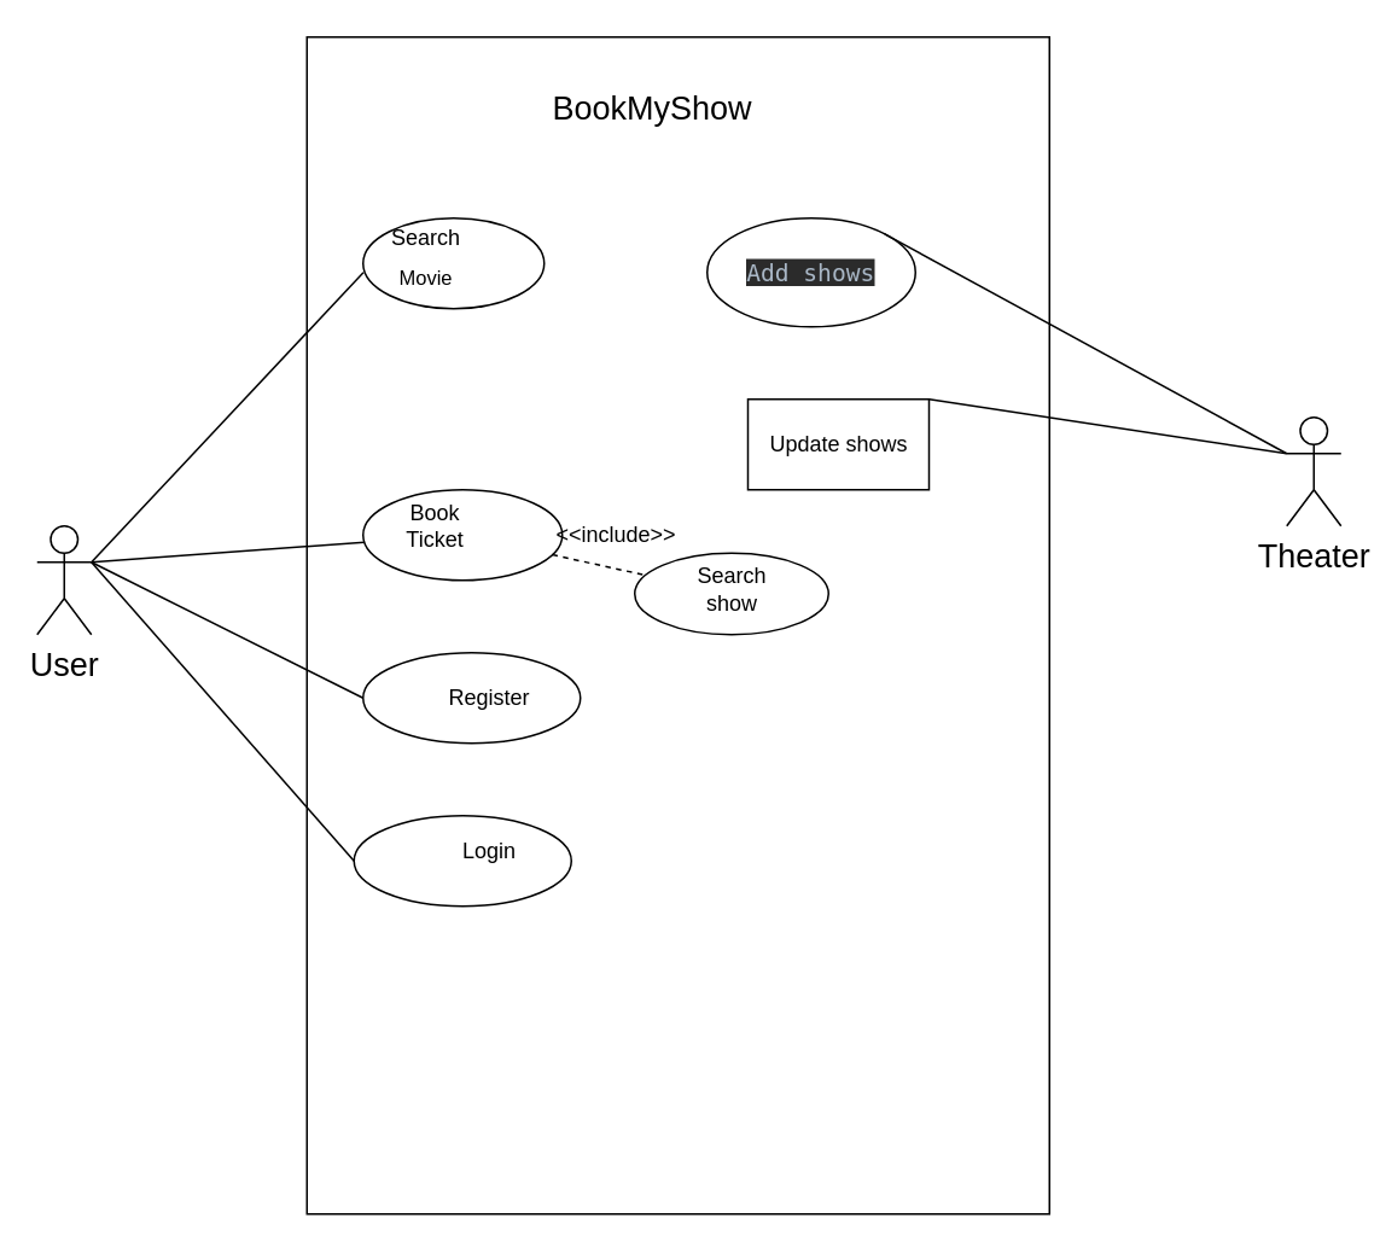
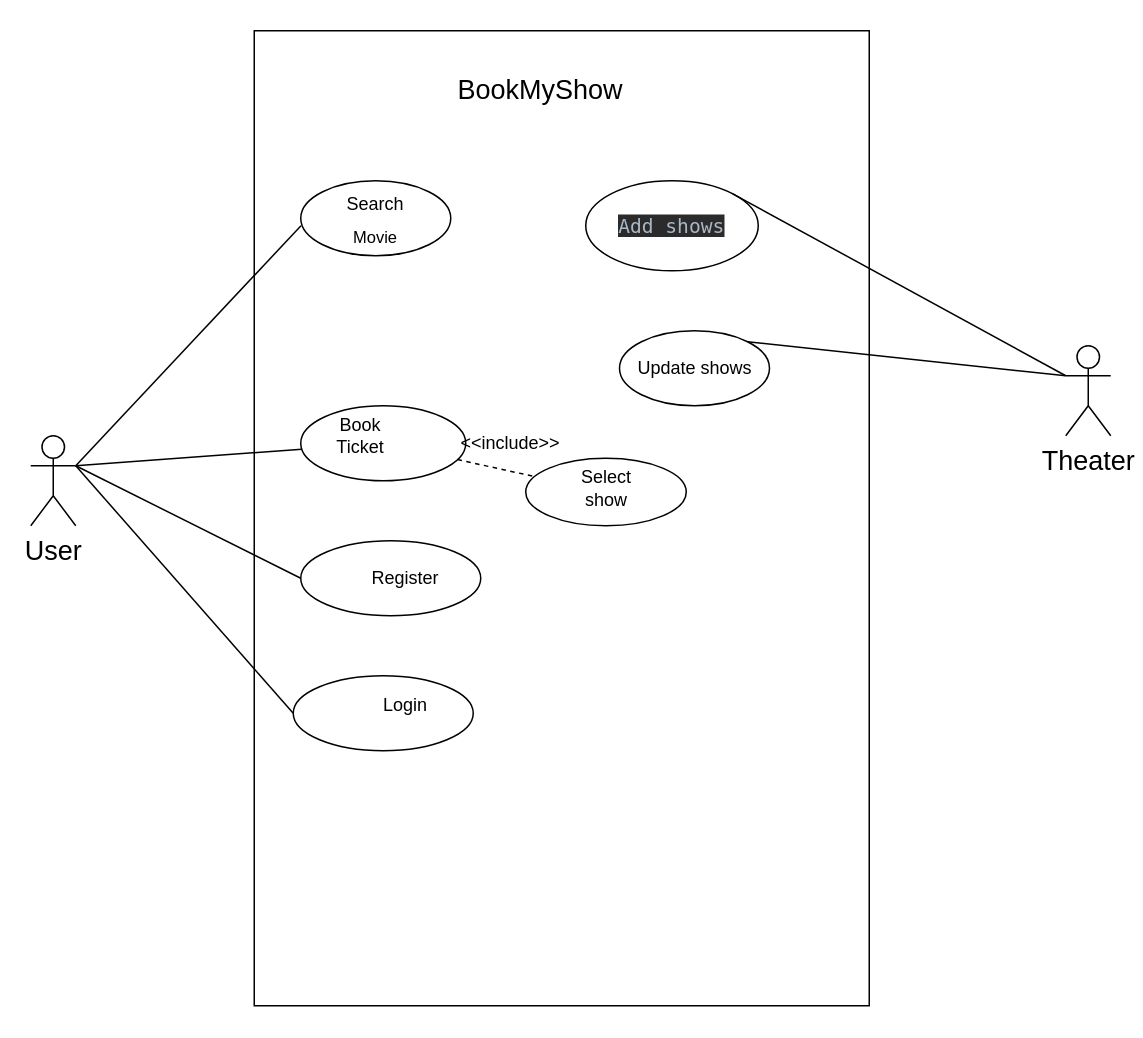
- <mxCell id="7" value="&lt;font style=&quot;&quot;&gt;&lt;font style=&quot;font-size: 12px;&quot;&gt;Search&lt;/font&gt;&lt;span style=&quot;font-size: 11px;&quot;&gt; Movie&lt;/span&gt;&lt;/font&gt;" style="text;html=1;strokeColor=none;fillColor=none;align=center;verticalAlign=middle;whiteSpace=wrap;rounded=0;fontSize=18;" parent="1" vertex="1"><mxGeometry x="205" y="125" width="60" height="30" as="geometry" /></mxCell>
+ <mxCell id="7" value="&lt;font style=&quot;&quot;&gt;&lt;font style=&quot;font-size: 12px;&quot;&gt;Search&lt;/font&gt;&lt;span style=&quot;font-size: 11px;&quot;&gt; Movie&lt;/span&gt;&lt;/font&gt;" style="text;html=1;strokeColor=none;fillColor=none;align=center;verticalAlign=middle;whiteSpace=wrap;rounded=0;fontSize=18;" parent="1" vertex="1"><mxGeometry x="220" y="130" width="60" height="30" as="geometry" /></mxCell>
- <mxCell id="15" value="Update shows" style="whiteSpace=wrap;html=1;fontSize=12;rounded=0;" parent="1" vertex="1"><mxGeometry x="412.5" y="220" width="100" height="50" as="geometry" /></mxCell>
+ <mxCell id="15" value="Update shows" style="ellipse;whiteSpace=wrap;html=1;fontSize=12;" parent="1" vertex="1"><mxGeometry x="412.5" y="220" width="100" height="50" as="geometry" /></mxCell>
- <mxCell id="23" value="Search show" style="text;html=1;strokeColor=none;fillColor=none;align=center;verticalAlign=middle;whiteSpace=wrap;rounded=0;fontSize=12;" parent="1" vertex="1"><mxGeometry x="374" y="310" width="60" height="30" as="geometry" /></mxCell>
+ <mxCell id="23" value="Select show" style="text;html=1;strokeColor=none;fillColor=none;align=center;verticalAlign=middle;whiteSpace=wrap;rounded=0;fontSize=12;" parent="1" vertex="1"><mxGeometry x="374" y="310" width="60" height="30" as="geometry" /></mxCell>
